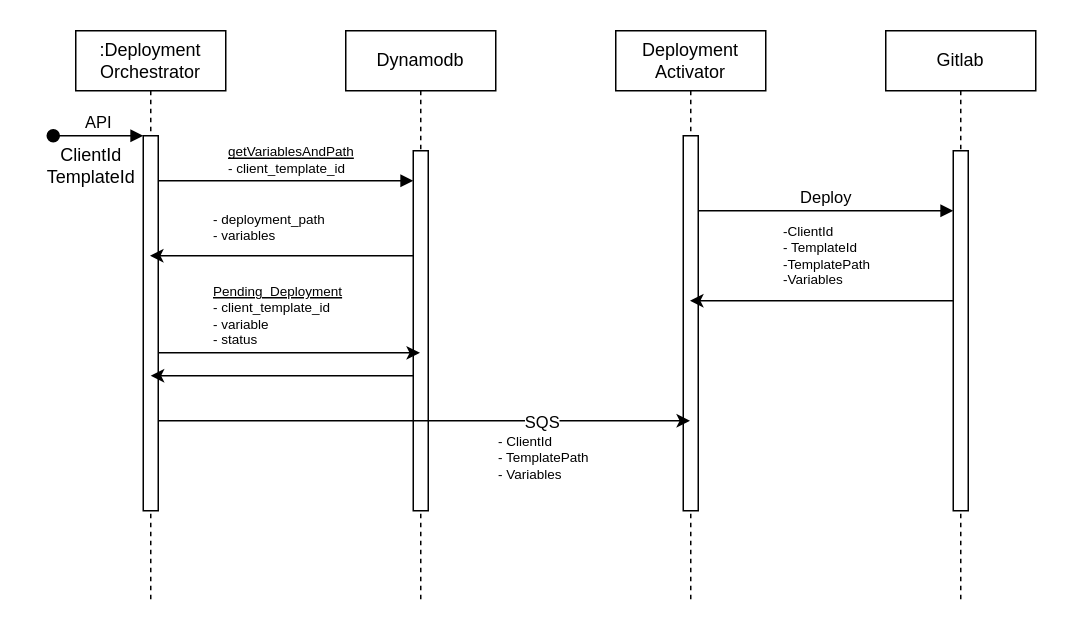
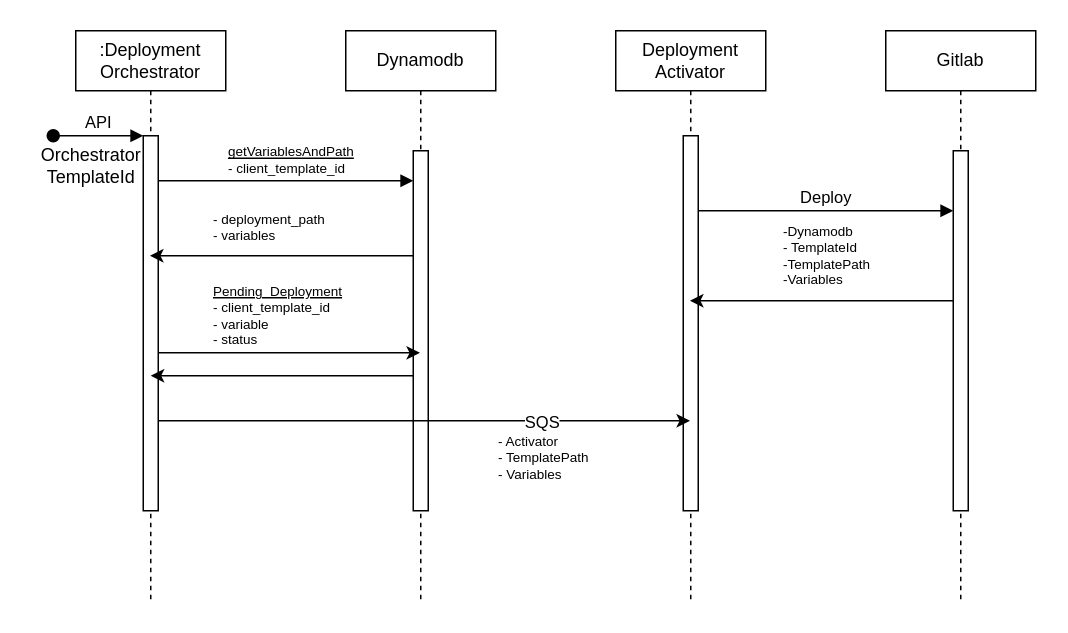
- <mxCell id="15" value="&lt;div&gt;ClientId&lt;/div&gt;&lt;div&gt;TemplateId&lt;br&gt;&lt;/div&gt;" style="text;html=1;align=center;verticalAlign=middle;resizable=0;points=[];autosize=1;strokeColor=none;fillColor=none;" vertex="1" parent="1"><mxGeometry x="20" y="90" width="80" height="40" as="geometry" /></mxCell>
+ <mxCell id="15" value="&lt;div&gt;Orchestrator&lt;/div&gt;&lt;div&gt;TemplateId&lt;br&gt;&lt;/div&gt;" style="text;html=1;align=center;verticalAlign=middle;resizable=0;points=[];autosize=1;strokeColor=none;fillColor=none;" vertex="1" parent="1"><mxGeometry x="20" y="90" width="80" height="40" as="geometry" /></mxCell>
- <mxCell id="19" value="&lt;div style=&quot;font-size: 9px;&quot;&gt;&lt;font style=&quot;font-size: 9px;&quot;&gt;-ClientId&lt;/font&gt;&lt;/div&gt;&lt;div style=&quot;font-size: 9px;&quot;&gt;&lt;font style=&quot;font-size: 9px;&quot;&gt;- TemplateId&lt;br&gt;&lt;/font&gt;&lt;/div&gt;&lt;div style=&quot;font-size: 9px;&quot;&gt;&lt;font style=&quot;font-size: 9px;&quot;&gt;-TemplatePath&lt;/font&gt;&lt;/div&gt;&lt;div style=&quot;font-size: 9px;&quot;&gt;&lt;font style=&quot;font-size: 9px;&quot;&gt;-Variables&lt;font style=&quot;font-size: 9px;&quot;&gt;&lt;br&gt;&lt;/font&gt;&lt;/font&gt;&lt;/div&gt;" style="text;html=1;align=left;verticalAlign=middle;resizable=0;points=[];autosize=1;strokeColor=none;fillColor=none;" vertex="1" parent="1"><mxGeometry x="520" y="140" width="80" height="60" as="geometry" /></mxCell>
+ <mxCell id="19" value="&lt;div style=&quot;font-size: 9px;&quot;&gt;&lt;font style=&quot;font-size: 9px;&quot;&gt;-Dynamodb&lt;/font&gt;&lt;/div&gt;&lt;div style=&quot;font-size: 9px;&quot;&gt;&lt;font style=&quot;font-size: 9px;&quot;&gt;- TemplateId&lt;br&gt;&lt;/font&gt;&lt;/div&gt;&lt;div style=&quot;font-size: 9px;&quot;&gt;&lt;font style=&quot;font-size: 9px;&quot;&gt;-TemplatePath&lt;/font&gt;&lt;/div&gt;&lt;div style=&quot;font-size: 9px;&quot;&gt;&lt;font style=&quot;font-size: 9px;&quot;&gt;-Variables&lt;font style=&quot;font-size: 9px;&quot;&gt;&lt;br&gt;&lt;/font&gt;&lt;/font&gt;&lt;/div&gt;" style="text;html=1;align=left;verticalAlign=middle;resizable=0;points=[];autosize=1;strokeColor=none;fillColor=none;" vertex="1" parent="1"><mxGeometry x="520" y="140" width="80" height="60" as="geometry" /></mxCell>
- <mxCell id="16" value="&lt;div style=&quot;font-size: 9px;&quot; align=&quot;left&quot;&gt;&lt;font style=&quot;font-size: 9px;&quot;&gt;- ClientId&lt;/font&gt;&lt;/div&gt;&lt;div style=&quot;font-size: 9px;&quot; align=&quot;left&quot;&gt;&lt;font style=&quot;font-size: 9px;&quot;&gt;- TemplatePath&lt;/font&gt;&lt;/div&gt;&lt;div style=&quot;font-size: 9px;&quot; align=&quot;left&quot;&gt;&lt;font style=&quot;font-size: 9px;&quot;&gt;- Variables&lt;font style=&quot;font-size: 9px;&quot;&gt;&lt;br&gt;&lt;/font&gt;&lt;/font&gt;&lt;/div&gt;" style="text;html=1;align=left;verticalAlign=middle;resizable=0;points=[];autosize=1;strokeColor=none;fillColor=none;" vertex="1" parent="1"><mxGeometry x="330" y="280" width="90" height="50" as="geometry" /></mxCell>
+ <mxCell id="16" value="&lt;div style=&quot;font-size: 9px;&quot; align=&quot;left&quot;&gt;&lt;font style=&quot;font-size: 9px;&quot;&gt;- Activator&lt;/font&gt;&lt;/div&gt;&lt;div style=&quot;font-size: 9px;&quot; align=&quot;left&quot;&gt;&lt;font style=&quot;font-size: 9px;&quot;&gt;- TemplatePath&lt;/font&gt;&lt;/div&gt;&lt;div style=&quot;font-size: 9px;&quot; align=&quot;left&quot;&gt;&lt;font style=&quot;font-size: 9px;&quot;&gt;- Variables&lt;font style=&quot;font-size: 9px;&quot;&gt;&lt;br&gt;&lt;/font&gt;&lt;/font&gt;&lt;/div&gt;" style="text;html=1;align=left;verticalAlign=middle;resizable=0;points=[];autosize=1;strokeColor=none;fillColor=none;" vertex="1" parent="1"><mxGeometry x="330" y="280" width="90" height="50" as="geometry" /></mxCell>
